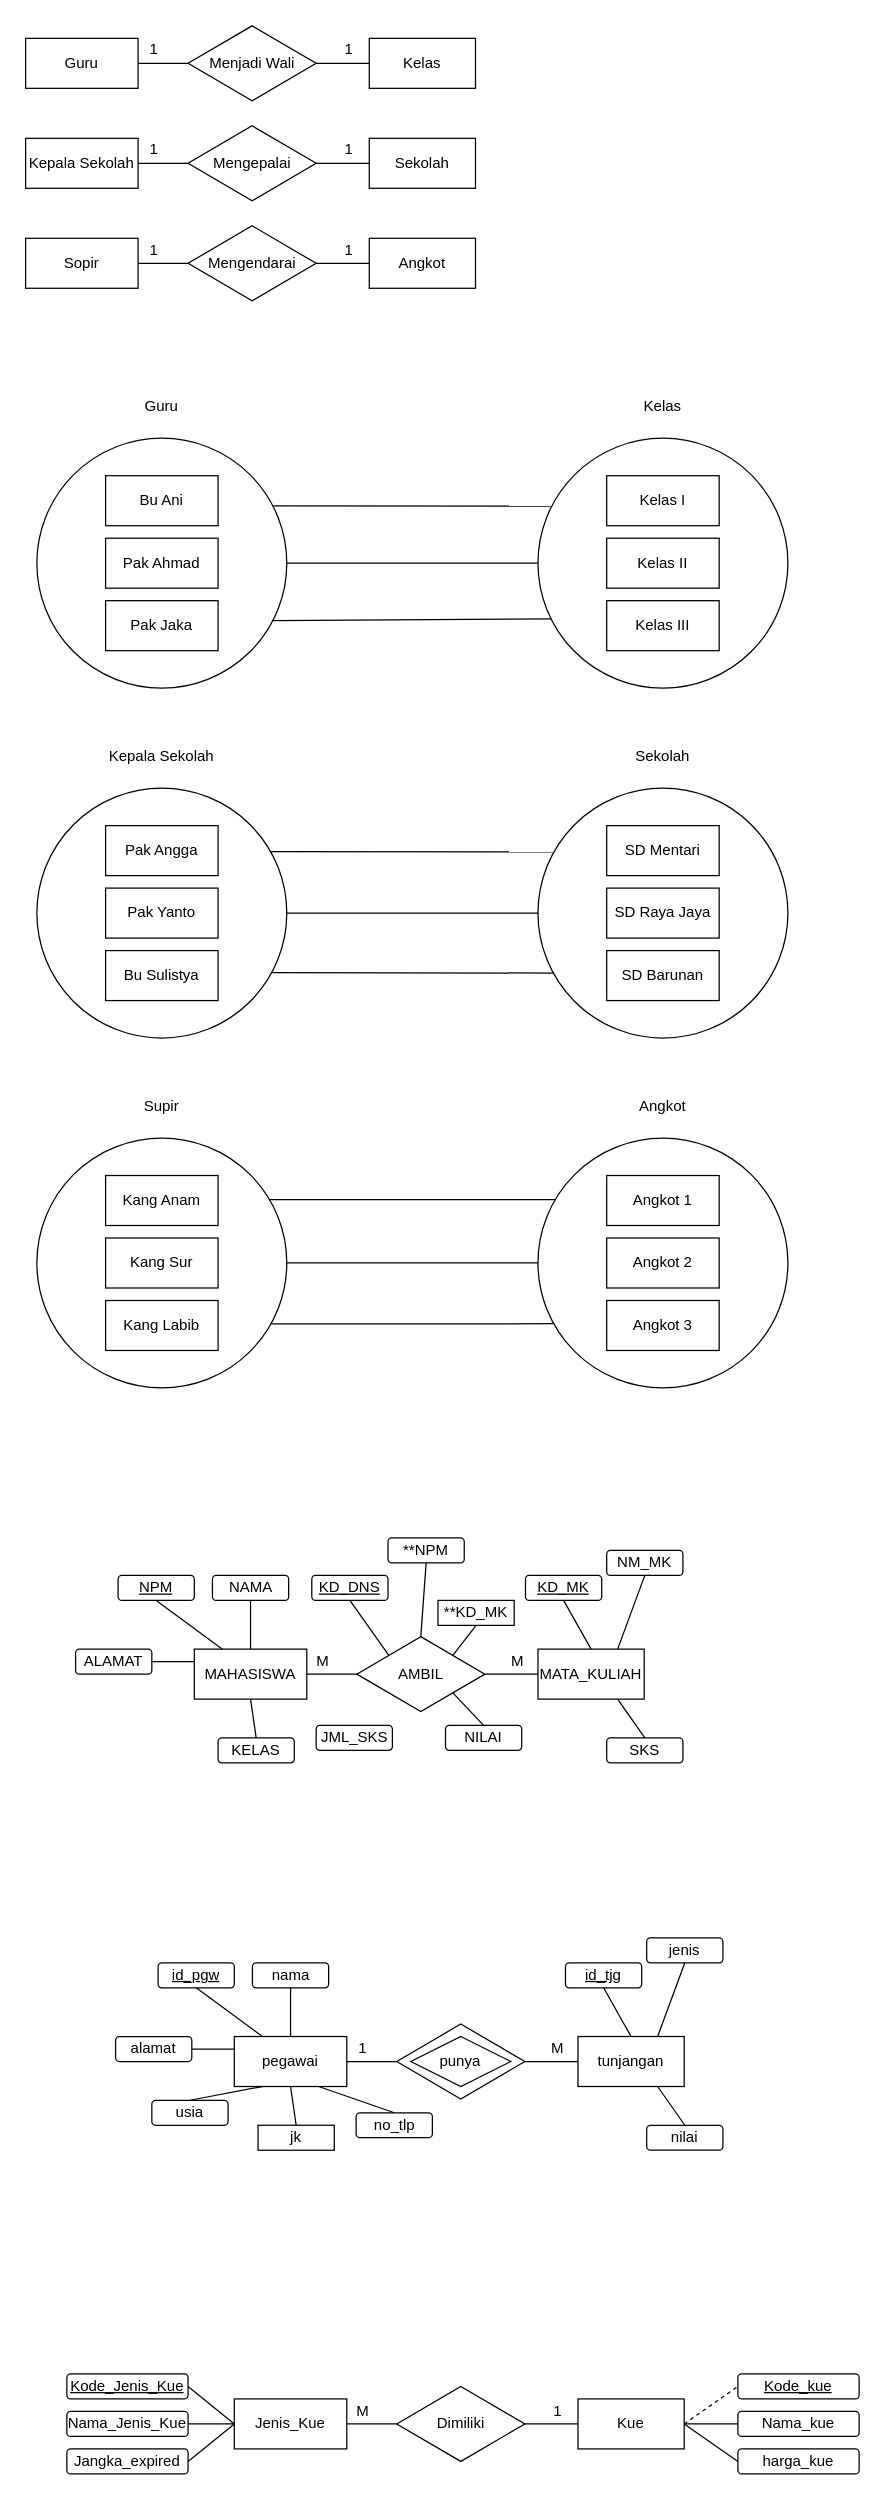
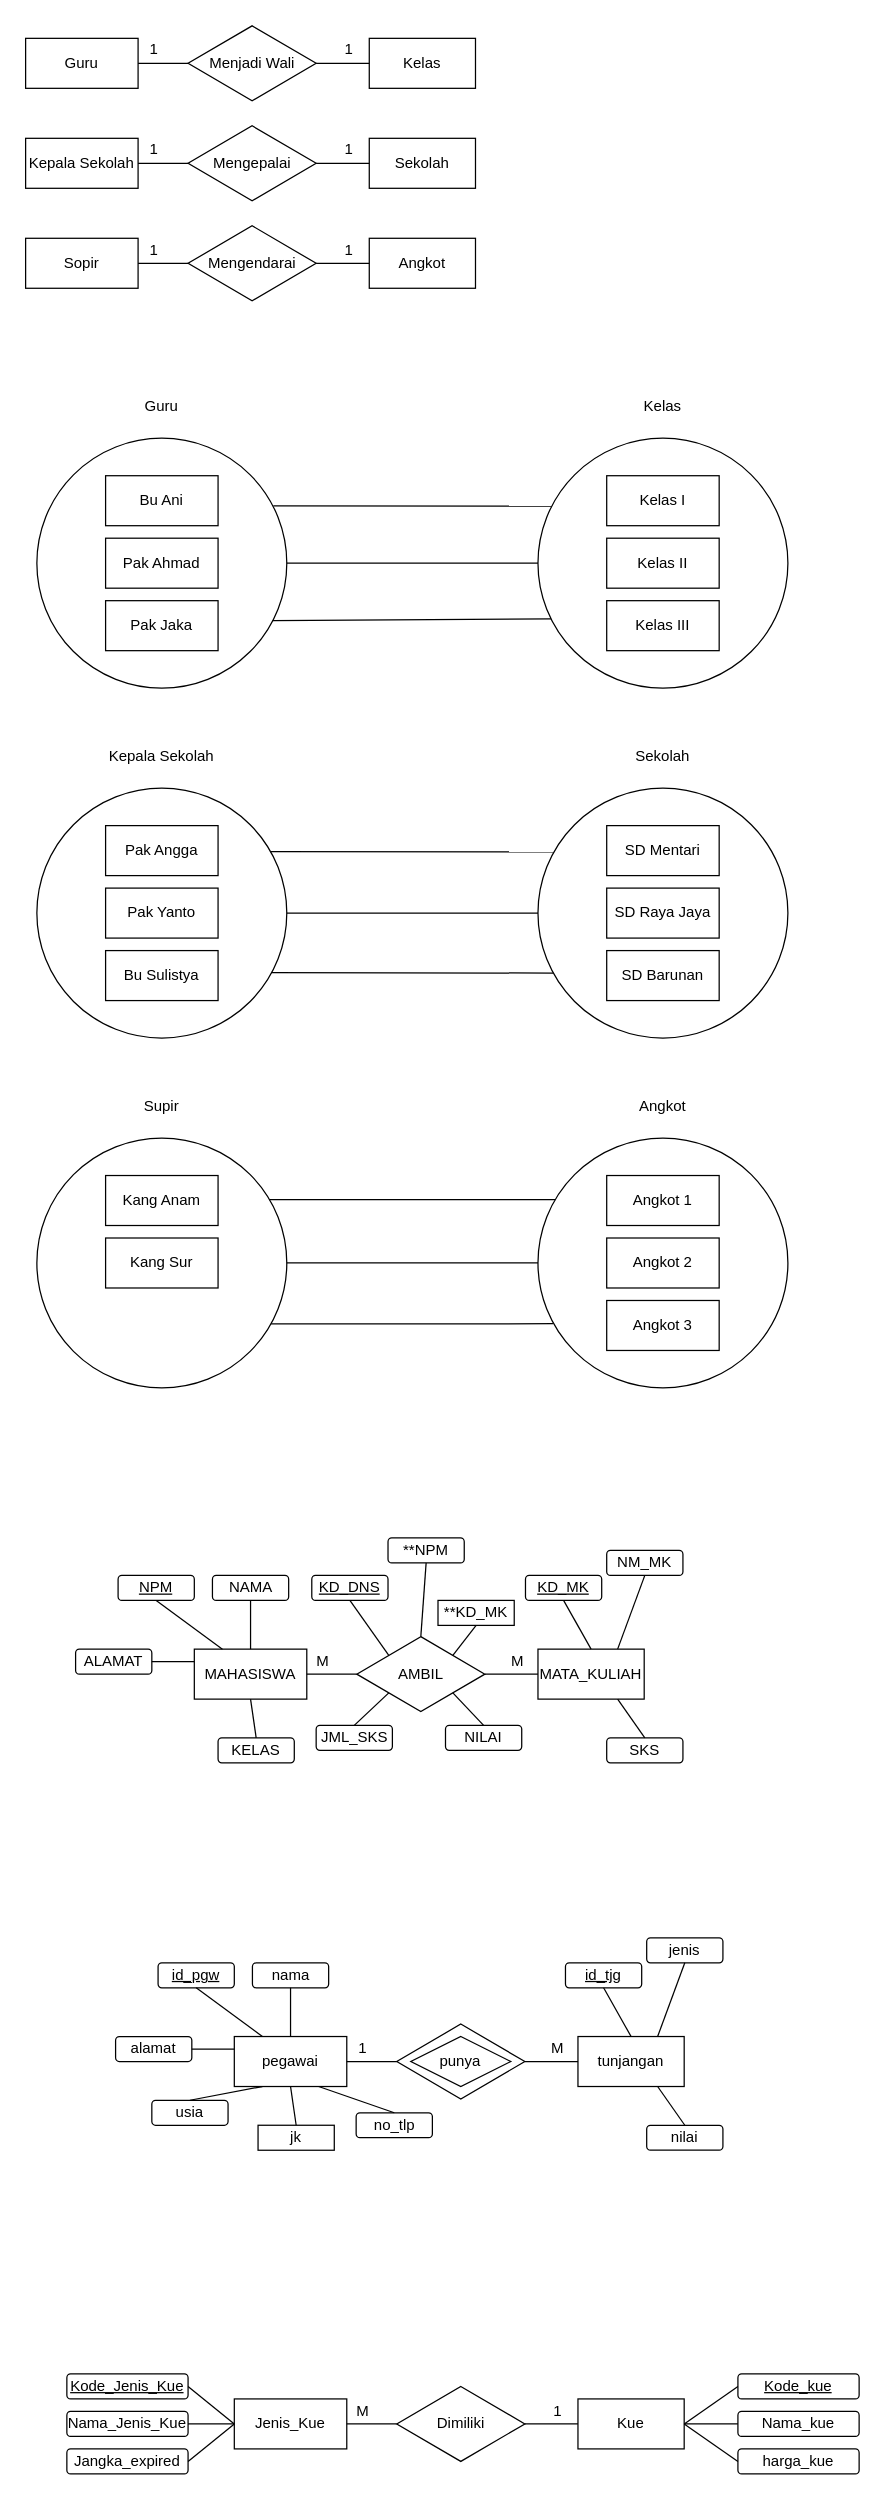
- <mxCell id="44" value="&lt;font style=&quot;font-size: 12px;&quot;&gt;Kang Labib&lt;/font&gt;" style="rounded=0;whiteSpace=wrap;html=1;" vertex="1" parent="1"><mxGeometry x="84" y="1040" width="90" height="40" as="geometry" /></mxCell>
+ <mxCell id="88" value="" style="endArrow=none;html=1;rounded=0;exitX=0.5;exitY=0;exitDx=0;exitDy=0;entryX=0;entryY=1;entryDx=0;entryDy=0;" edge="1" parent="1" source="80" target="64"><mxGeometry width="50" height="50" relative="1" as="geometry"><mxPoint x="120" y="1360" as="sourcePoint" /><mxPoint x="170" y="1310" as="targetPoint" /></mxGeometry></mxCell>
- <mxCell id="133" value="" style="endArrow=none;html=1;rounded=0;entryX=0;entryY=0.5;entryDx=0;entryDy=0;exitX=1;exitY=0.5;exitDx=0;exitDy=0;dashed=1;" edge="1" parent="1" source="119" target="132"><mxGeometry width="50" height="50" relative="1" as="geometry"><mxPoint x="550" y="1940" as="sourcePoint" /><mxPoint x="320" y="1940" as="targetPoint" /></mxGeometry></mxCell>
+ <mxCell id="133" value="" style="endArrow=none;html=1;rounded=0;entryX=0;entryY=0.5;entryDx=0;entryDy=0;exitX=1;exitY=0.5;exitDx=0;exitDy=0;" edge="1" parent="1" source="119" target="132"><mxGeometry width="50" height="50" relative="1" as="geometry"><mxPoint x="550" y="1940" as="sourcePoint" /><mxPoint x="320" y="1940" as="targetPoint" /></mxGeometry></mxCell>
